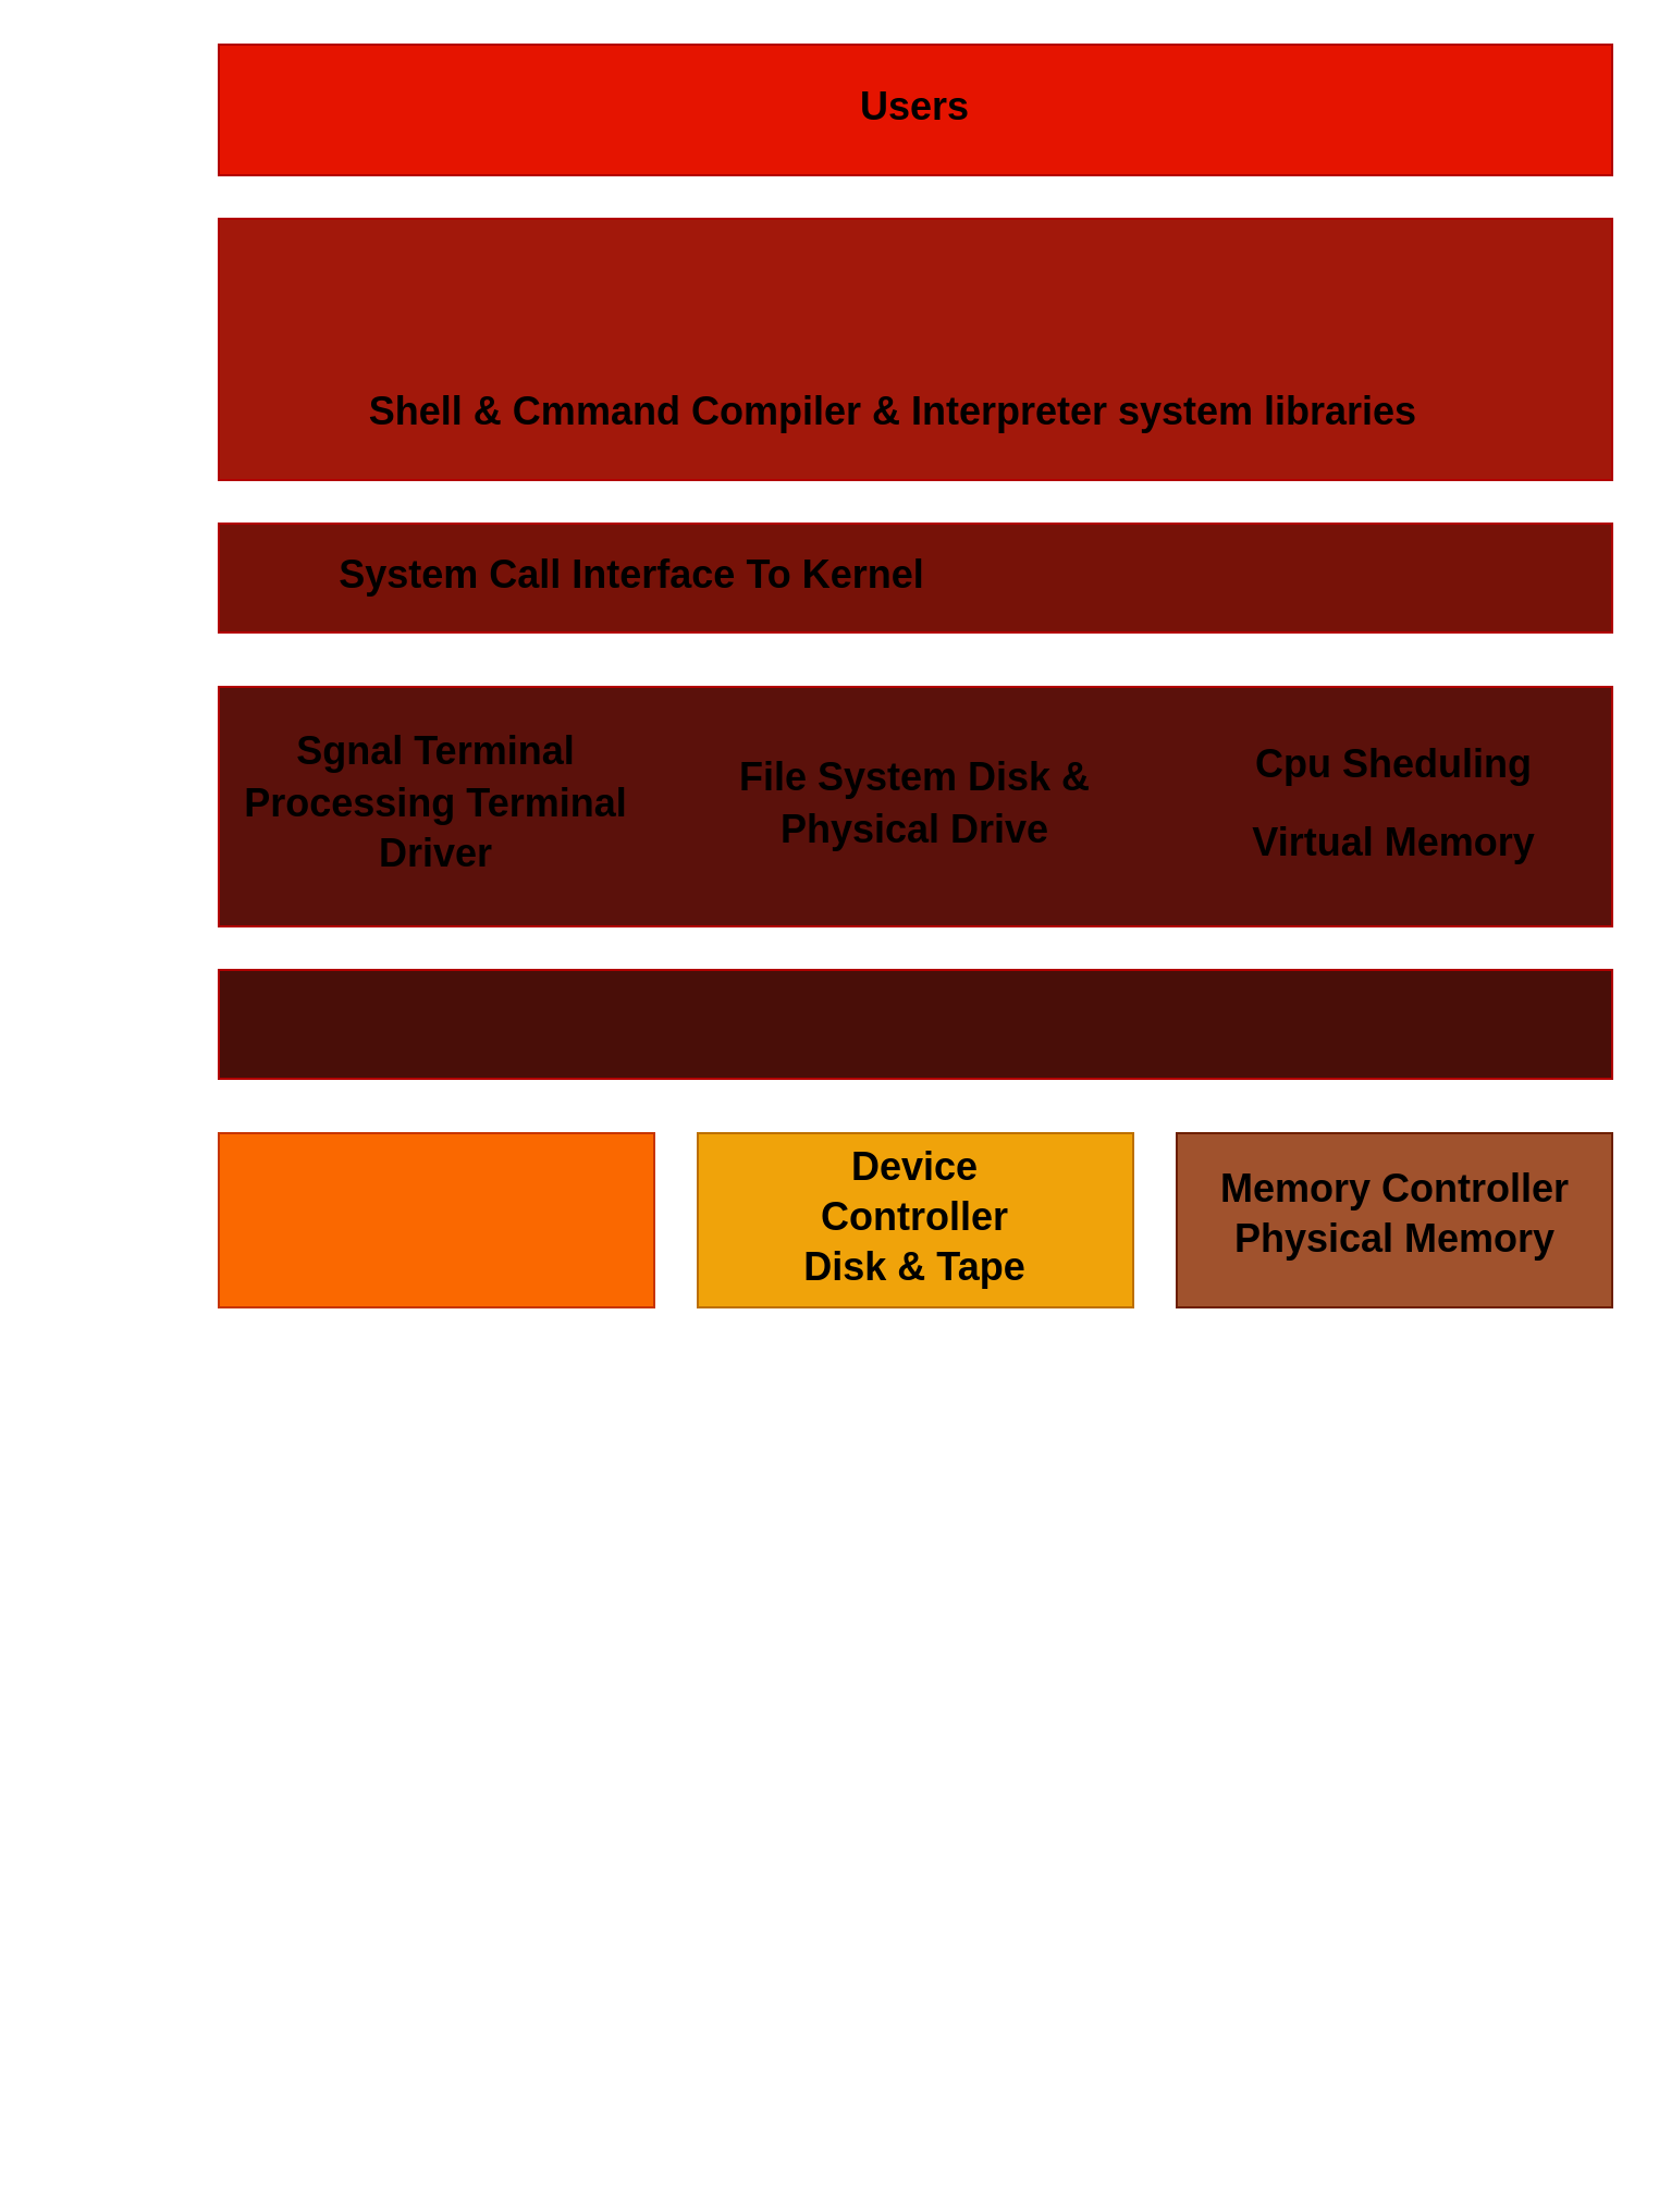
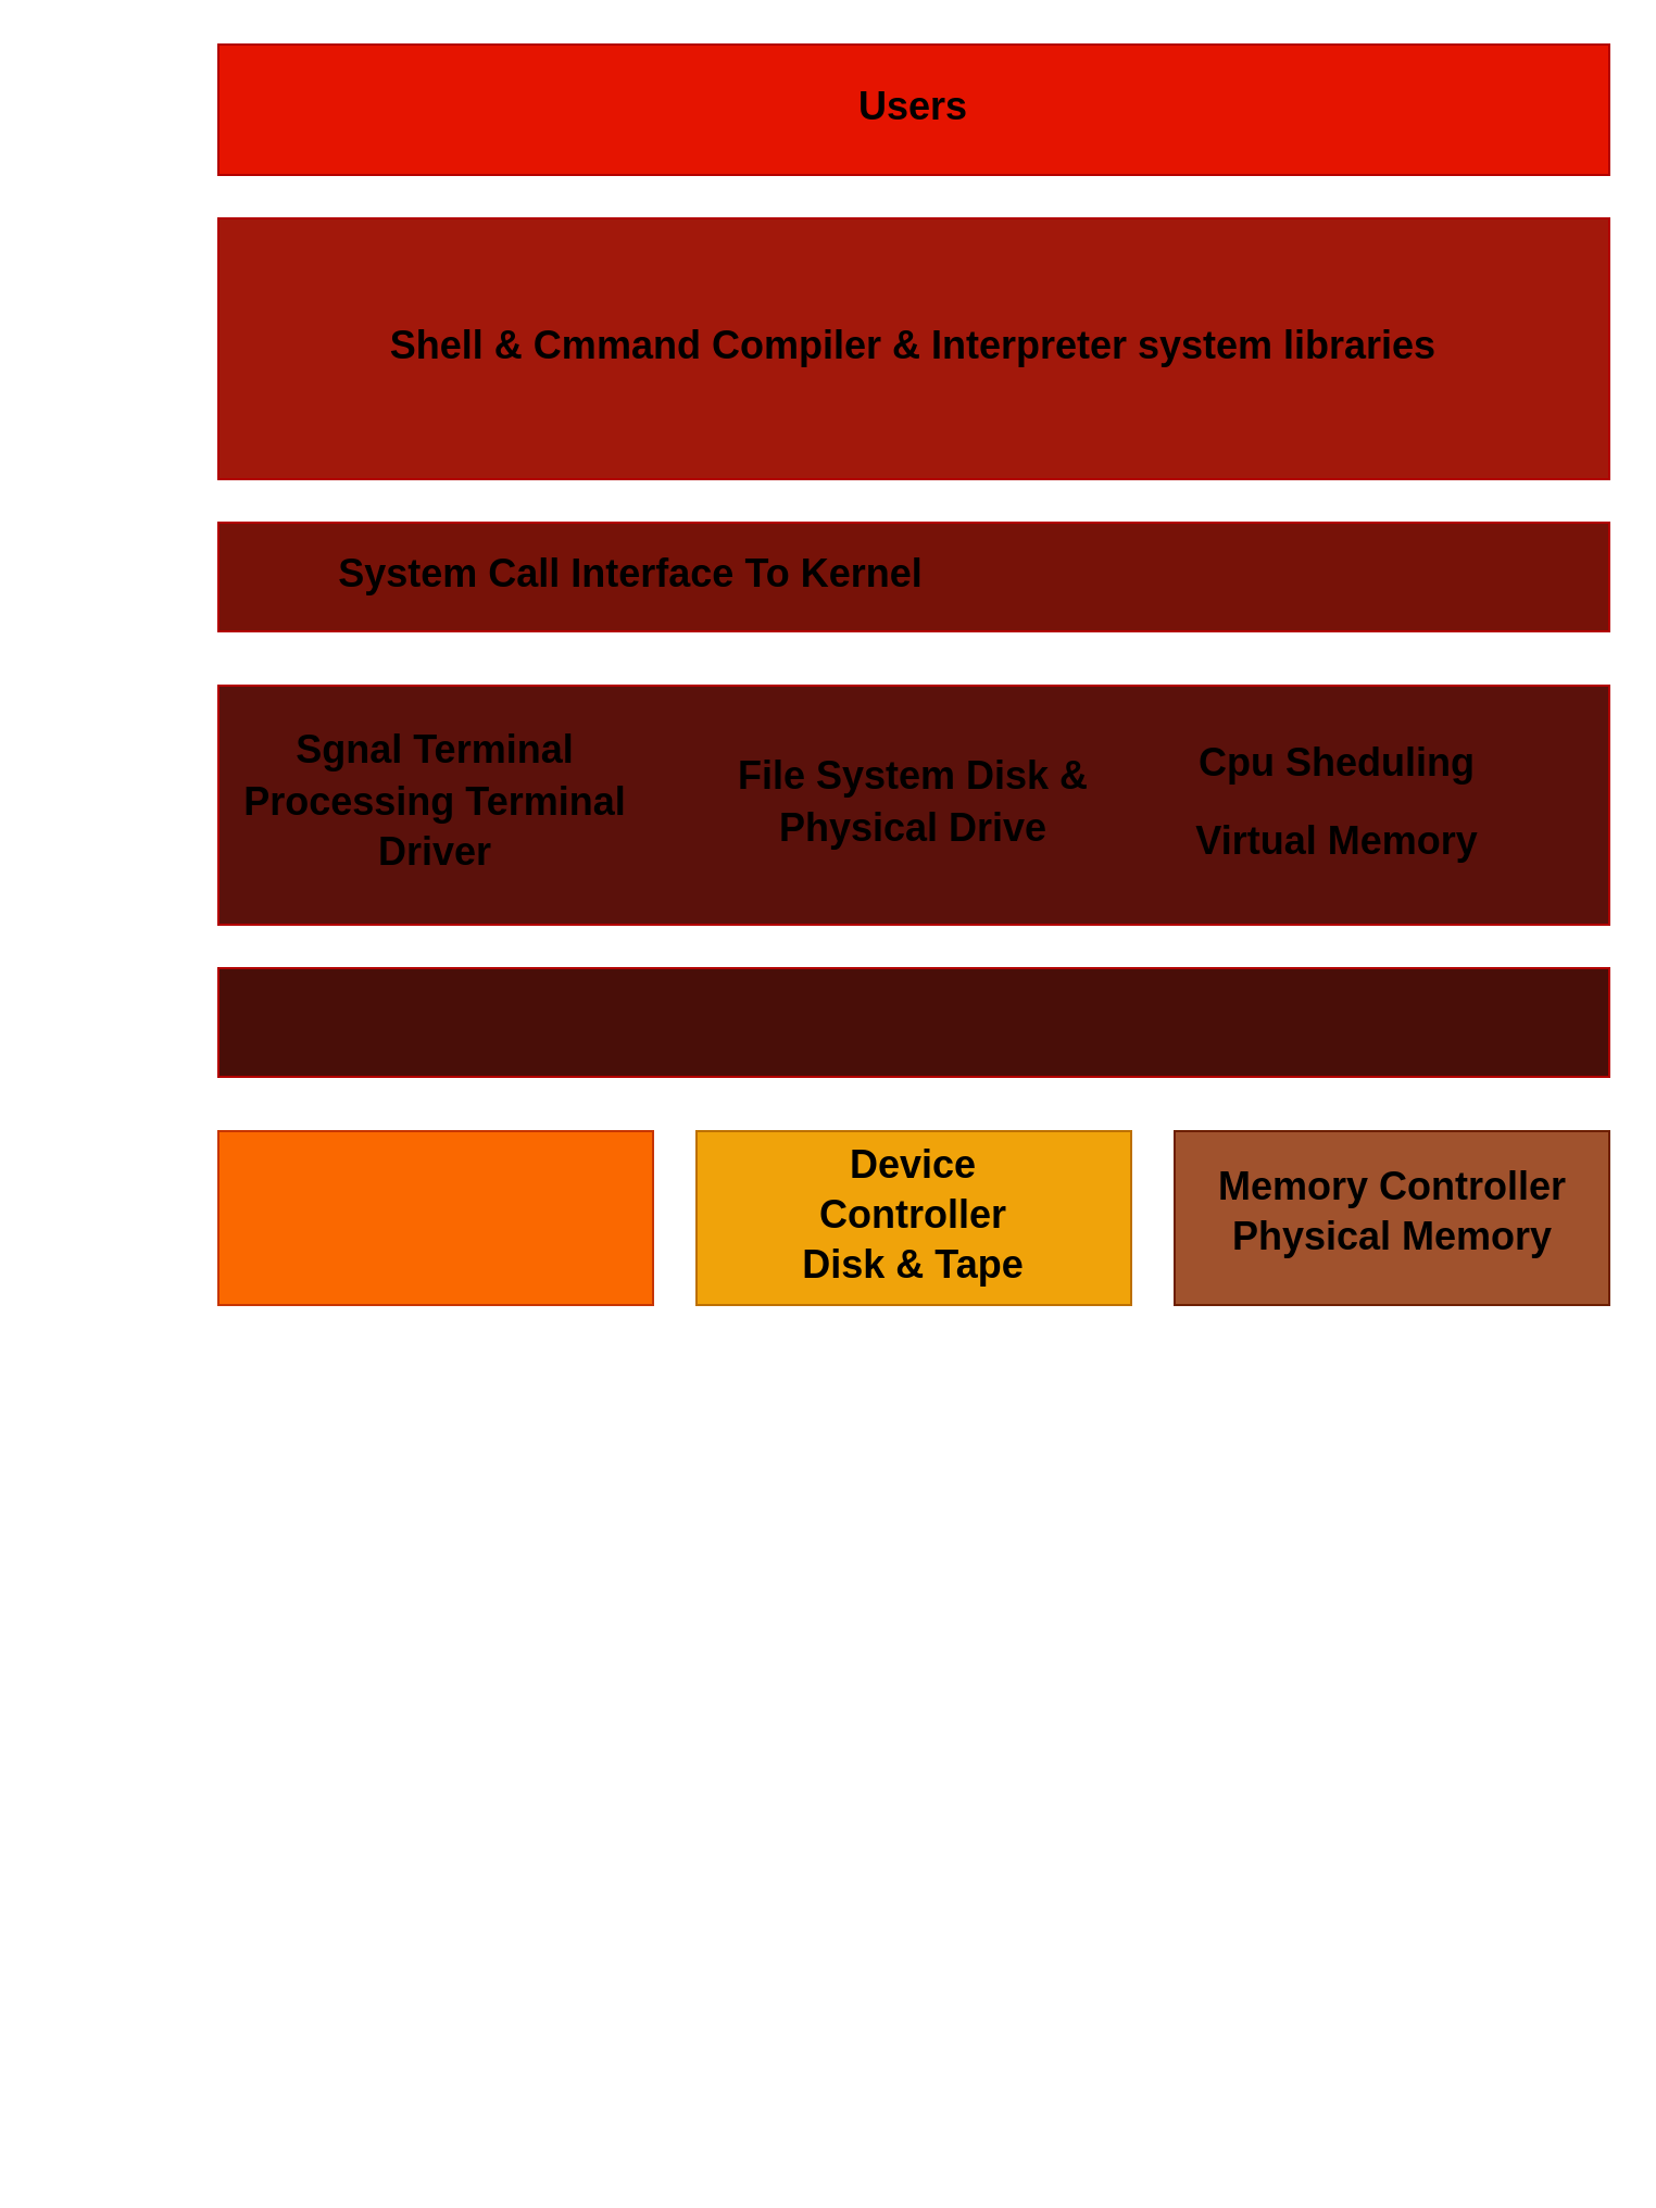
- <mxCell id="11" value="&lt;p style=&quot;line-height: 120%;&quot;&gt;&lt;font size=&quot;1&quot; style=&quot;&quot;&gt;&lt;b style=&quot;font-size: 18px;&quot;&gt;Shell &amp;amp; Cmmand Compiler &amp;amp; Interpreter system libraries&lt;/b&gt;&lt;/font&gt;&lt;/p&gt;" style="text;html=1;align=center;verticalAlign=middle;whiteSpace=wrap;rounded=0;strokeWidth=5;" vertex="1" parent="1"><mxGeometry x="165" y="175" width="490" height="30" as="geometry" /></mxCell>
+ <mxCell id="11" value="&lt;p style=&quot;line-height: 120%;&quot;&gt;&lt;font size=&quot;1&quot; style=&quot;&quot;&gt;&lt;b style=&quot;font-size: 18px;&quot;&gt;Shell &amp;amp; Cmmand Compiler &amp;amp; Interpreter system libraries&lt;/b&gt;&lt;/font&gt;&lt;/p&gt;" style="text;html=1;align=center;verticalAlign=middle;whiteSpace=wrap;rounded=0;strokeWidth=5;" vertex="1" parent="1"><mxGeometry x="175" y="145" width="490" height="30" as="geometry" /></mxCell>
- <mxCell id="15" value="&lt;p style=&quot;line-height: 173%;&quot;&gt;&lt;font size=&quot;1&quot; style=&quot;&quot;&gt;&lt;b style=&quot;font-size: 18px;&quot;&gt;Cpu Sheduling&lt;/b&gt;&lt;/font&gt;&lt;/p&gt;&lt;p style=&quot;line-height: 173%;&quot;&gt;&lt;font size=&quot;1&quot; style=&quot;&quot;&gt;&lt;b style=&quot;font-size: 18px;&quot;&gt;Virtual Memory&lt;/b&gt;&lt;/font&gt;&lt;/p&gt;" style="text;html=1;align=center;verticalAlign=middle;whiteSpace=wrap;rounded=0;strokeWidth=5;" vertex="1" parent="1"><mxGeometry x="550" y="325" width="180" height="90" as="geometry" /></mxCell>
+ <mxCell id="15" value="&lt;p style=&quot;line-height: 173%;&quot;&gt;&lt;font size=&quot;1&quot; style=&quot;&quot;&gt;&lt;b style=&quot;font-size: 18px;&quot;&gt;Cpu Sheduling&lt;/b&gt;&lt;/font&gt;&lt;/p&gt;&lt;p style=&quot;line-height: 173%;&quot;&gt;&lt;font size=&quot;1&quot; style=&quot;&quot;&gt;&lt;b style=&quot;font-size: 18px;&quot;&gt;Virtual Memory&lt;/b&gt;&lt;/font&gt;&lt;/p&gt;" style="text;html=1;align=center;verticalAlign=middle;whiteSpace=wrap;rounded=0;strokeWidth=5;" vertex="1" parent="1"><mxGeometry x="525" y="325" width="180" height="90" as="geometry" /></mxCell>
